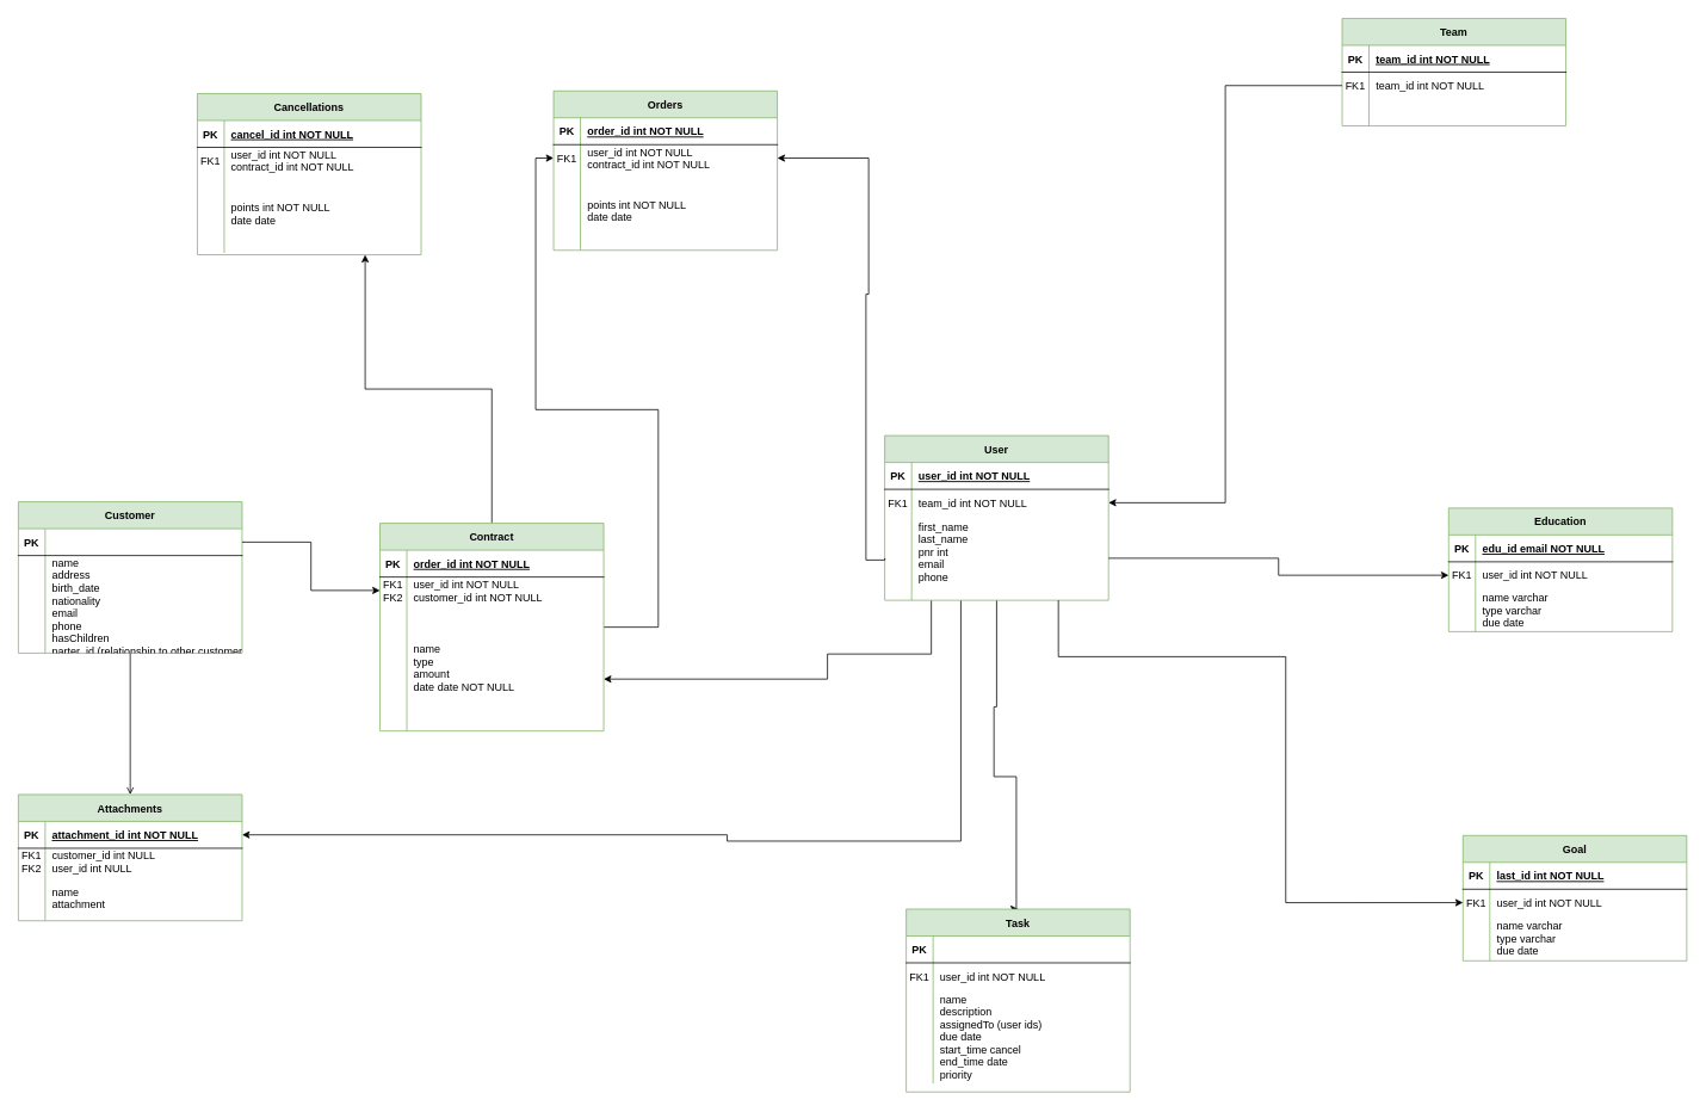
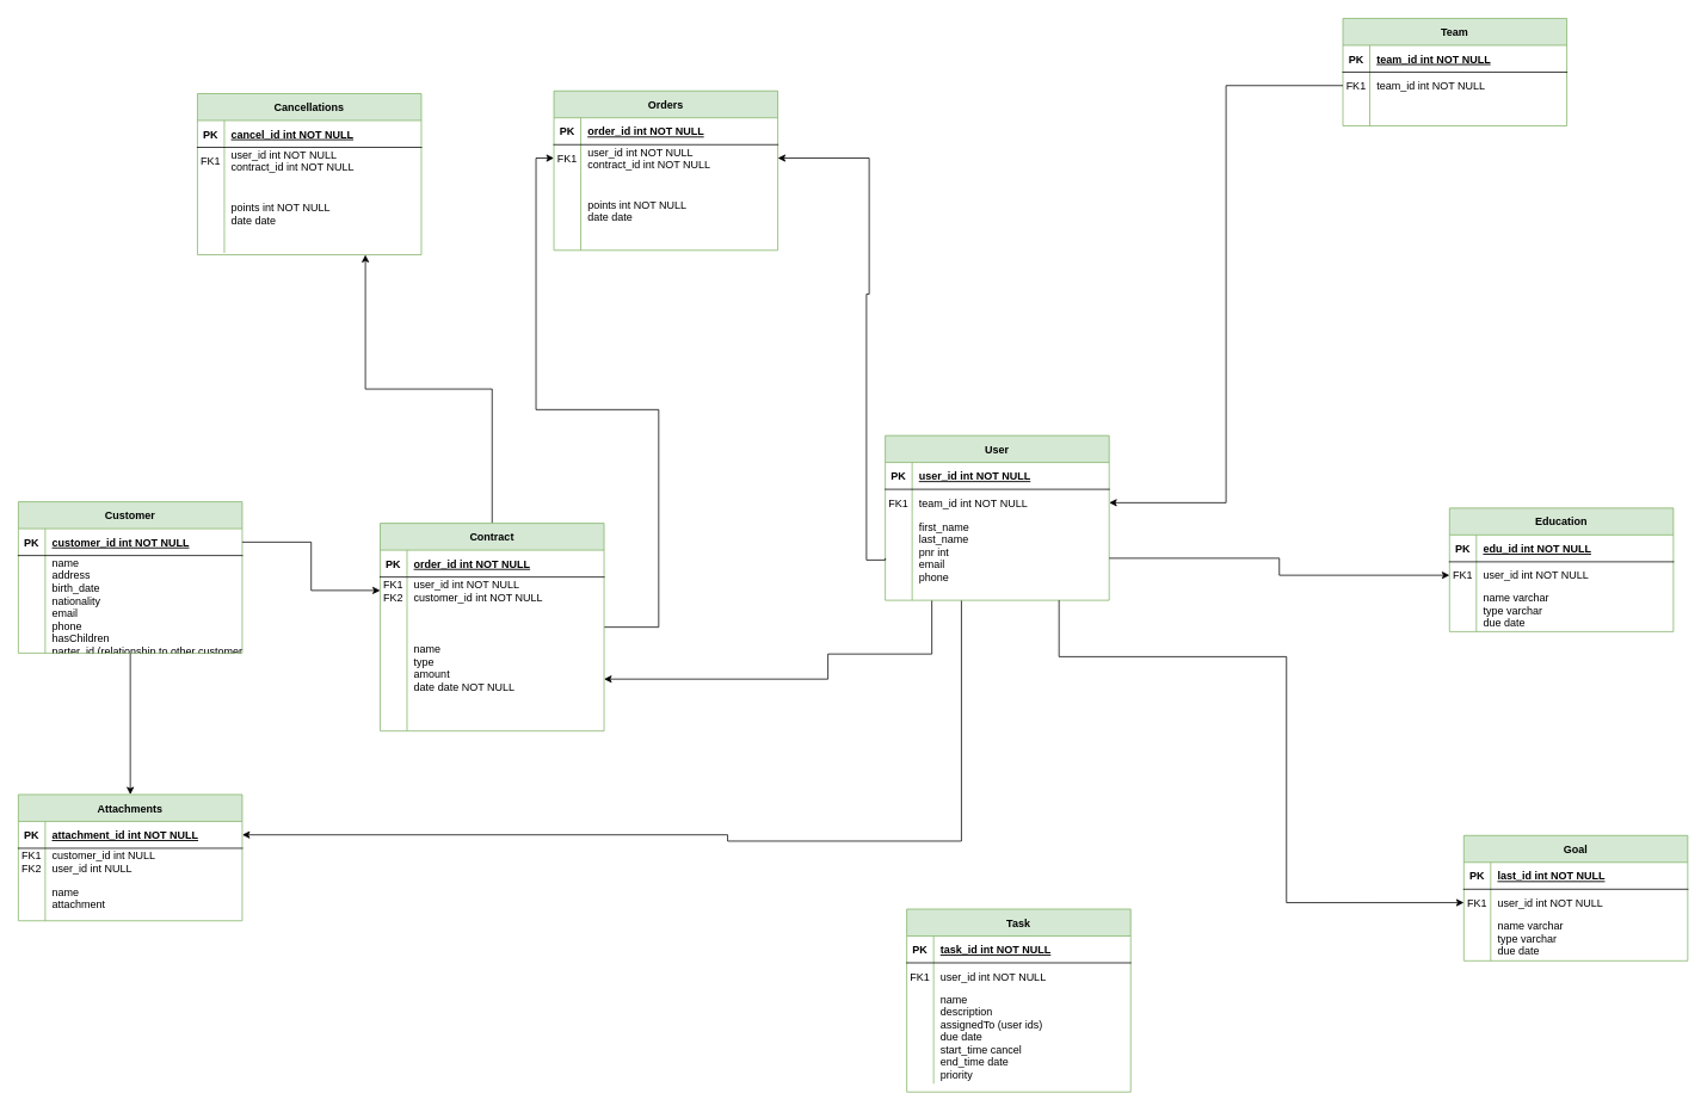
+ <mxCell id="18" value="customer_id int NOT NULL " style="shape=partialRectangle;overflow=hidden;connectable=0;fillColor=none;top=0;left=0;bottom=0;right=0;align=left;spacingLeft=6;fontStyle=5;" parent="16" vertex="1"><mxGeometry x="30" width="220" height="30" as="geometry"><mxRectangle width="220" height="30" as="alternateBounds" /></mxGeometry></mxCell>
- <mxCell id="38" value="edu_id email NOT NULL " style="shape=partialRectangle;overflow=hidden;connectable=0;fillColor=none;top=0;left=0;bottom=0;right=0;align=left;spacingLeft=6;fontStyle=5;" vertex="1" parent="36"><mxGeometry x="30" width="220" height="30" as="geometry"><mxRectangle width="220" height="30" as="alternateBounds" /></mxGeometry></mxCell>
+ <mxCell id="38" value="edu_id int NOT NULL " style="shape=partialRectangle;overflow=hidden;connectable=0;fillColor=none;top=0;left=0;bottom=0;right=0;align=left;spacingLeft=6;fontStyle=5;" vertex="1" parent="36"><mxGeometry x="30" width="220" height="30" as="geometry"><mxRectangle width="220" height="30" as="alternateBounds" /></mxGeometry></mxCell>
- <mxCell id="23" style="edgeStyle=orthogonalEdgeStyle;rounded=0;orthogonalLoop=1;jettySize=auto;html=1;entryX=0.5;entryY=0;entryDx=0;entryDy=0;" edge="1" parent="1" source="25" target="55"><mxGeometry relative="1" as="geometry"><Array as="points"><mxPoint x="1113" y="789" /><mxPoint x="1110" y="789" /><mxPoint x="1110" y="867" /><mxPoint x="1135" y="867" /><mxPoint x="1135" y="1015" /></Array></mxGeometry></mxCell>
- <mxCell id="14" style="edgeStyle=orthogonalEdgeStyle;rounded=0;orthogonalLoop=1;jettySize=auto;html=1;entryX=0.5;entryY=0;entryDx=0;entryDy=0;endArrow=open;" edge="1" parent="1" source="15" target="100"><mxGeometry relative="1" as="geometry" /></mxCell>
+ <mxCell id="14" style="edgeStyle=orthogonalEdgeStyle;rounded=0;orthogonalLoop=1;jettySize=auto;html=1;entryX=0.5;entryY=0;entryDx=0;entryDy=0;" edge="1" parent="1" source="15" target="100"><mxGeometry relative="1" as="geometry" /></mxCell>
+ <mxCell id="58" value="task_id int NOT NULL " style="shape=partialRectangle;overflow=hidden;connectable=0;fillColor=none;top=0;left=0;bottom=0;right=0;align=left;spacingLeft=6;fontStyle=5;" vertex="1" parent="56"><mxGeometry x="30" width="220" height="30" as="geometry"><mxRectangle width="220" height="30" as="alternateBounds" /></mxGeometry></mxCell>
